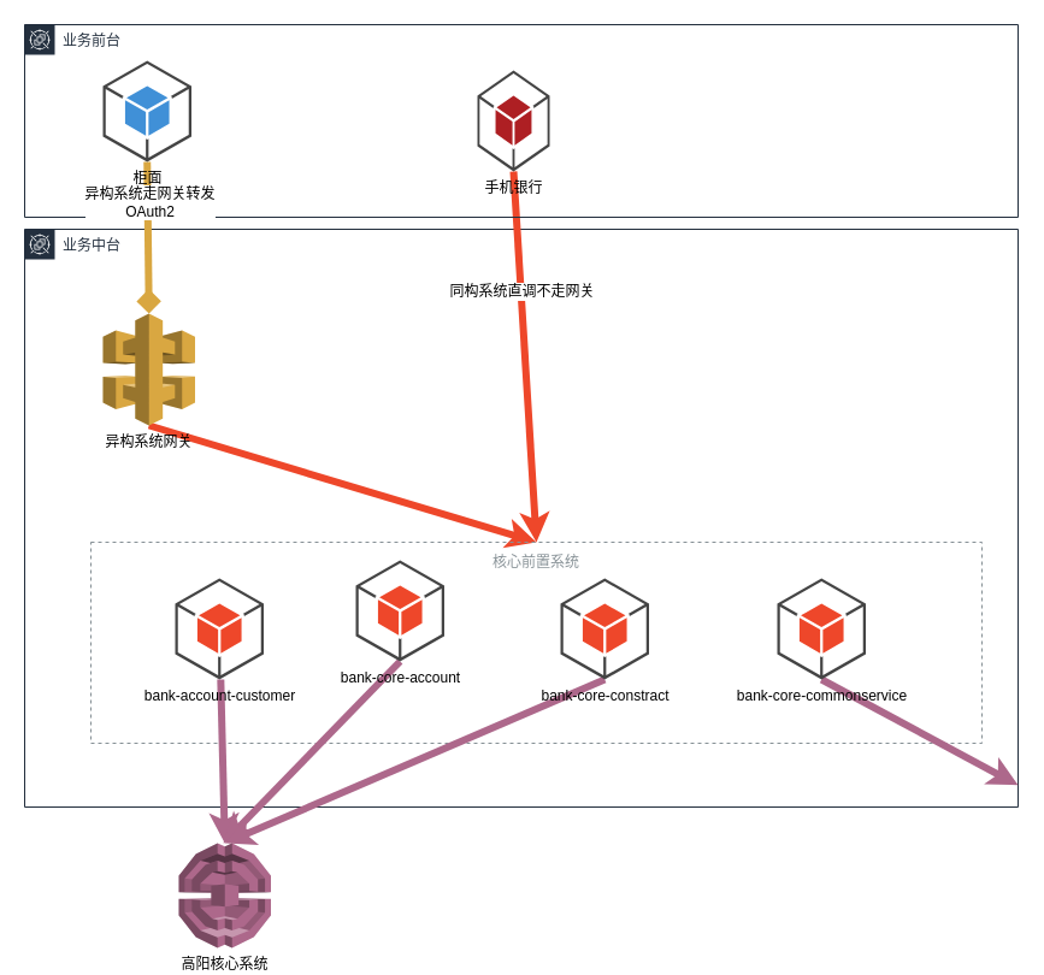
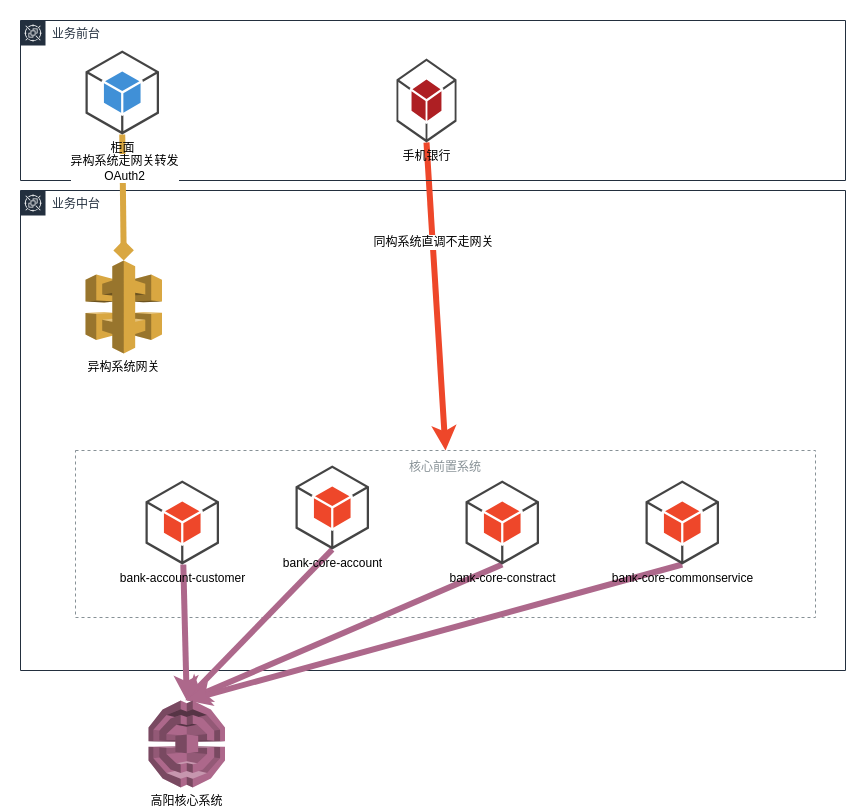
- <mxCell id="3" value="" style="endArrow=classic;html=1;strokeColor=#EE472A;strokeWidth=6;exitX=0.5;exitY=1;exitDx=0;exitDy=0;exitPerimeter=0;entryX=0.5;entryY=0;entryDx=0;entryDy=0;" parent="1" source="14" target="9" edge="1"><mxGeometry width="50" height="50" relative="1" as="geometry"><mxPoint x="165" y="400" as="sourcePoint" /><mxPoint x="215" y="350" as="targetPoint" /></mxGeometry></mxCell>
- <mxCell id="13" value="" style="endArrow=classic;html=1;strokeColor=#AD688B;strokeWidth=6;exitX=0.5;exitY=1;exitDx=0;exitDy=0;exitPerimeter=0;" parent="1" source="20" target="2" edge="1"><mxGeometry width="50" height="50" relative="1" as="geometry"><mxPoint x="511.75" y="574" as="sourcePoint" /><mxPoint x="196.25" y="710" as="targetPoint" /></mxGeometry></mxCell>
+ <mxCell id="13" value="" style="endArrow=classic;html=1;strokeColor=#AD688B;strokeWidth=6;exitX=0.5;exitY=1;exitDx=0;exitDy=0;exitPerimeter=0;entryX=0.5;entryY=0;entryDx=0;entryDy=0;entryPerimeter=0;" parent="1" source="20" target="17" edge="1"><mxGeometry width="50" height="50" relative="1" as="geometry"><mxPoint x="511.75" y="574" as="sourcePoint" /><mxPoint x="196.25" y="710" as="targetPoint" /></mxGeometry></mxCell>
